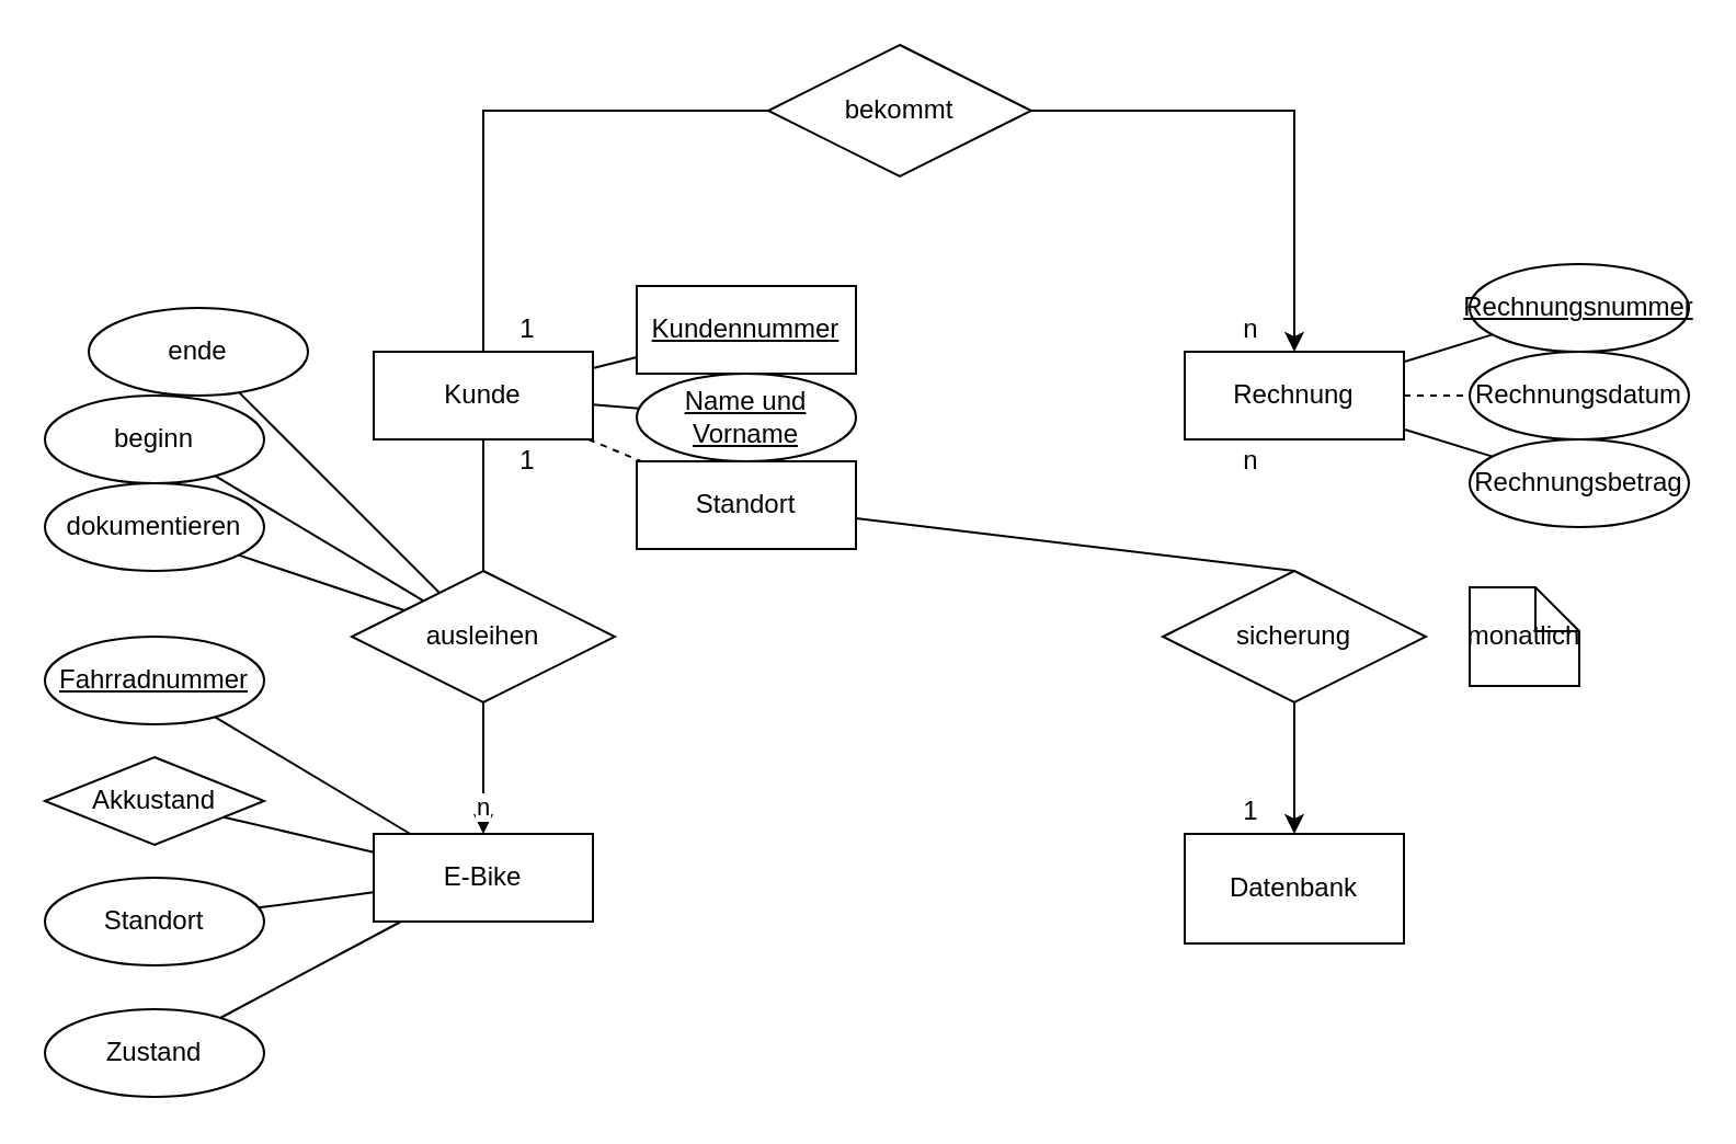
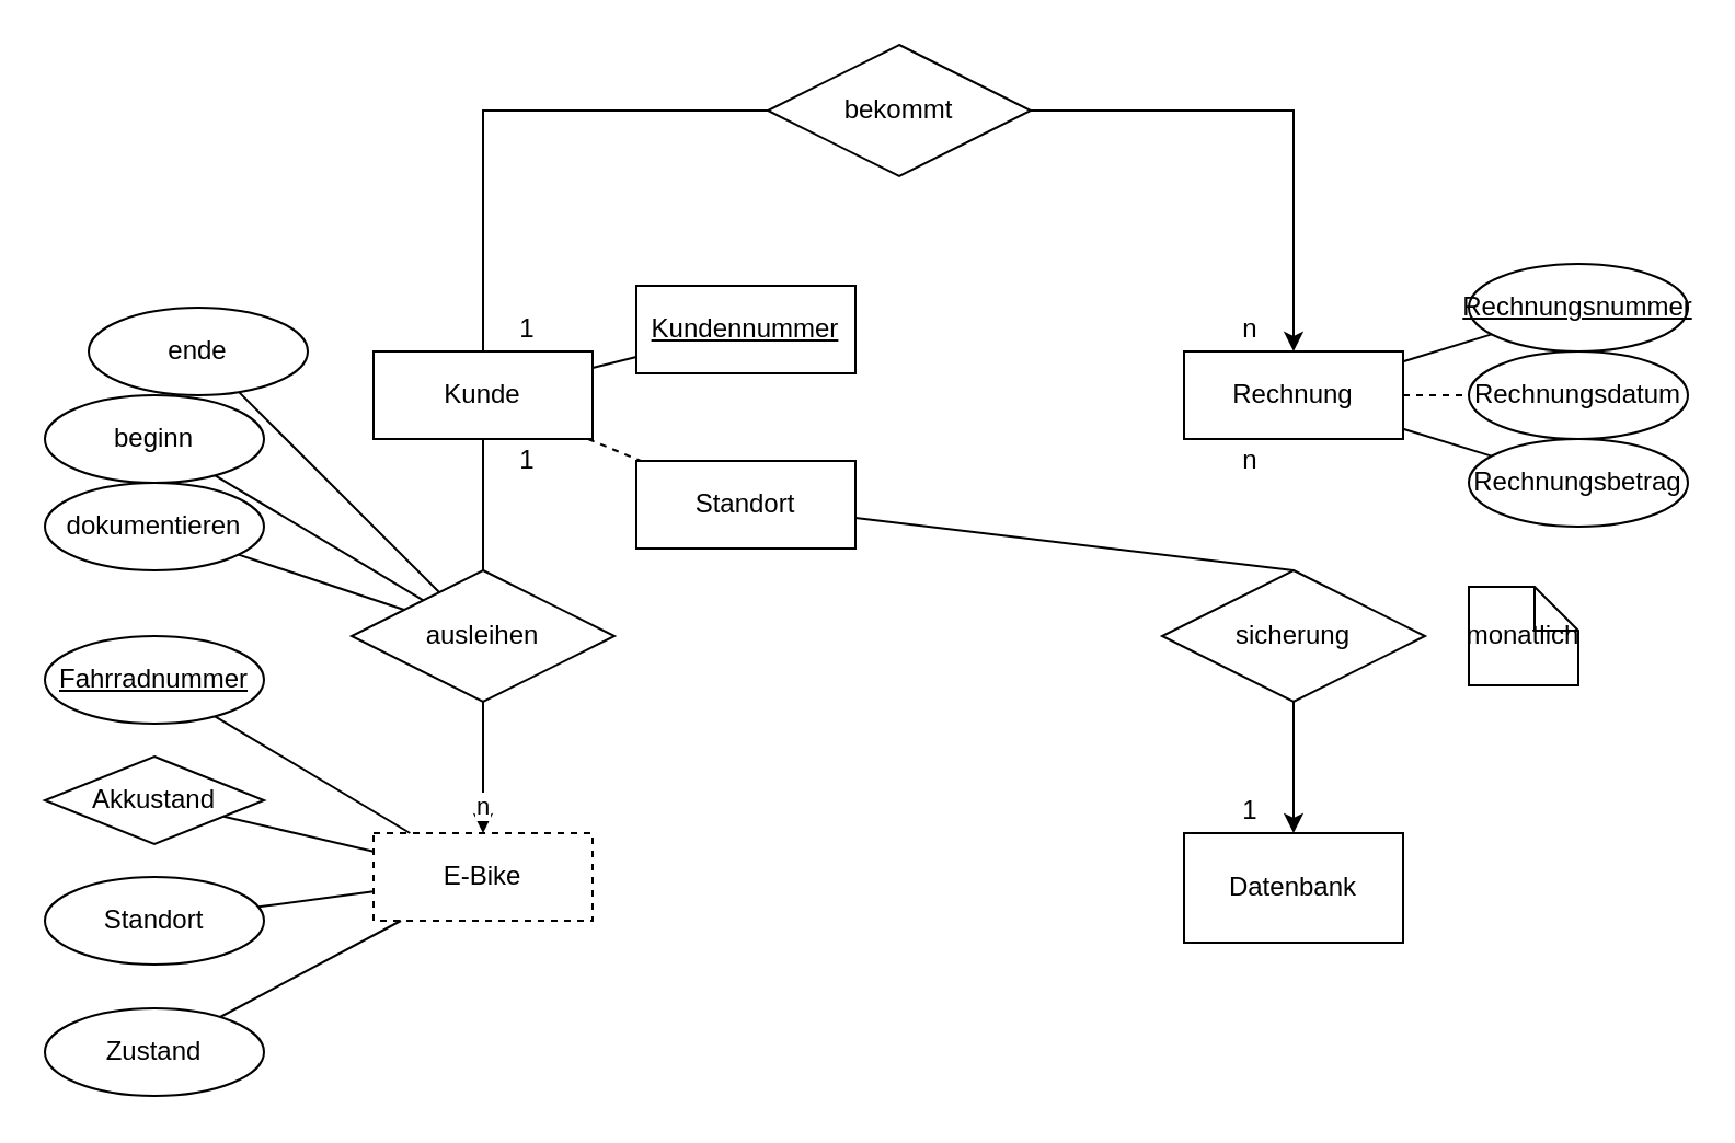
- <mxCell id="27" value="" style="endArrow=none;html=1;rounded=0;" edge="1" parent="1" source="11" target="24"><mxGeometry width="50" height="50" relative="1" as="geometry"><mxPoint x="370" y="270" as="sourcePoint" /><mxPoint x="420" y="220" as="targetPoint" /></mxGeometry></mxCell>
- <mxCell id="24" value="&lt;u&gt;Name und Vorname&lt;/u&gt;" style="ellipse;whiteSpace=wrap;html=1;align=center;" vertex="1" parent="1"><mxGeometry x="290" y="170" width="100" height="40" as="geometry" /></mxCell>
- <mxCell id="2" value="E-Bike" style="whiteSpace=wrap;html=1;align=center;" vertex="1" parent="1"><mxGeometry x="170" y="380" width="100" height="40" as="geometry" /></mxCell>
+ <mxCell id="2" value="E-Bike" style="whiteSpace=wrap;html=1;align=center;dashed=1;" vertex="1" parent="1"><mxGeometry x="170" y="380" width="100" height="40" as="geometry" /></mxCell>
